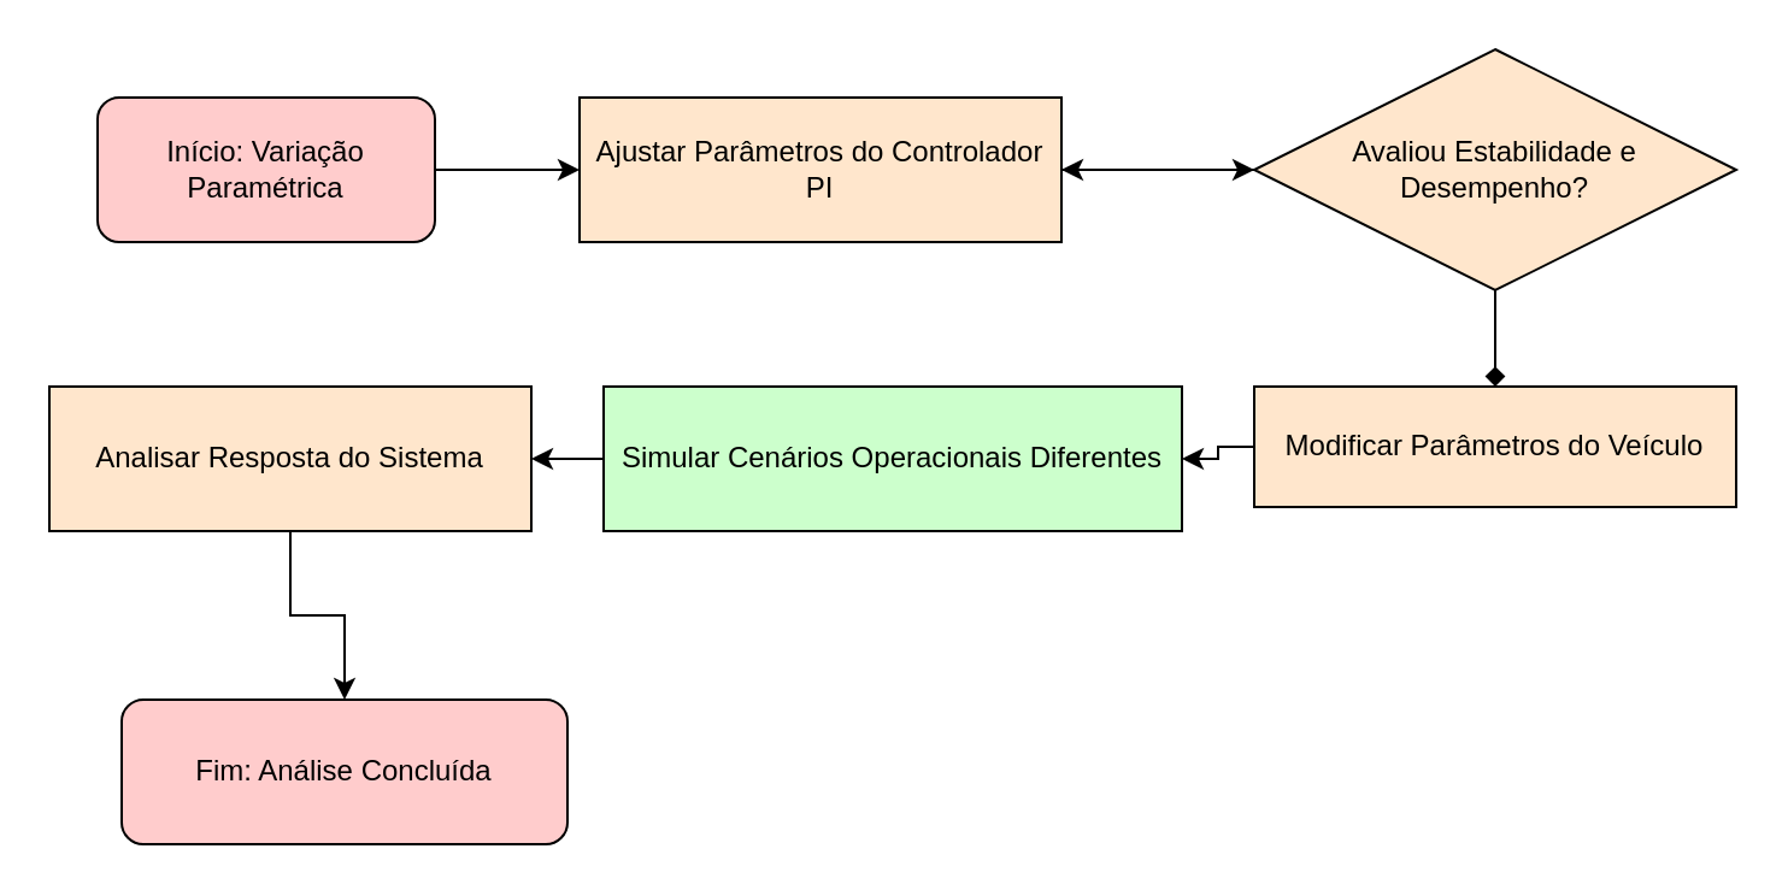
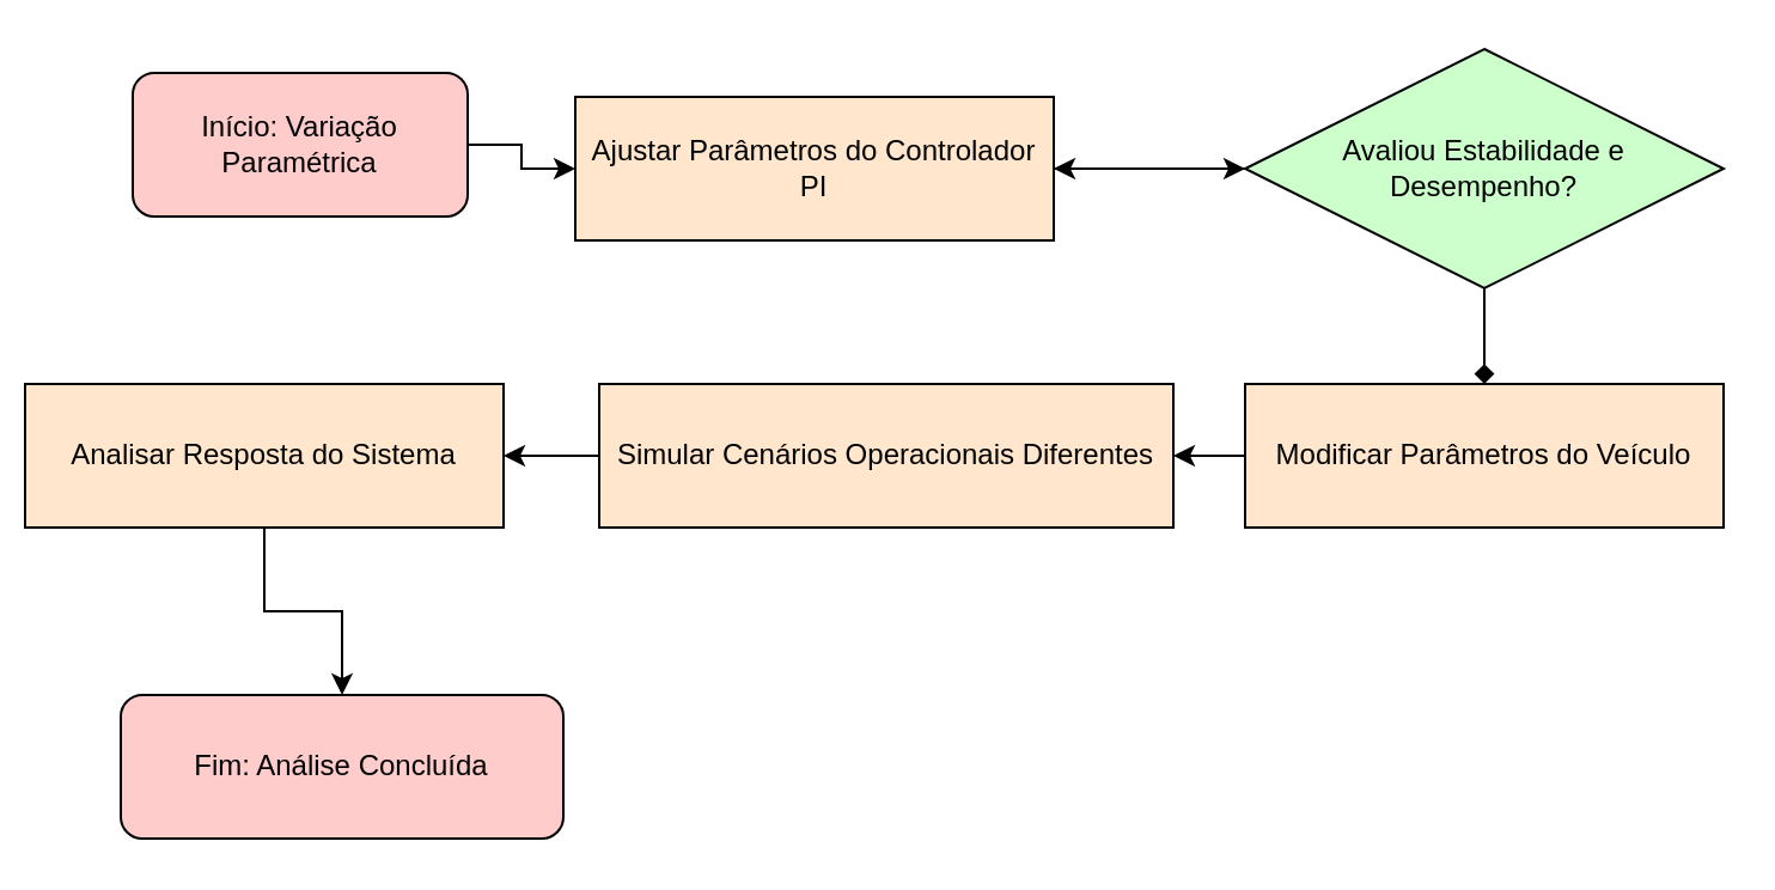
- <mxCell id="2" value="Início: Variação Paramétrica" style="rounded=1;whiteSpace=wrap;fillColor=#ffcccc;" vertex="1" parent="1"><mxGeometry x="40" y="40" width="140" height="60" as="geometry" /></mxCell>
+ <mxCell id="2" value="Início: Variação Paramétrica" style="rounded=1;whiteSpace=wrap;fillColor=#ffcccc;" vertex="1" parent="1"><mxGeometry x="55" y="30" width="140" height="60" as="geometry" /></mxCell>
- <mxCell id="4" value="Avaliou Estabilidade e Desempenho?" style="rhombus;whiteSpace=wrap;fillColor=#ffe6cc;" vertex="1" parent="1"><mxGeometry x="520" y="20" width="200" height="100" as="geometry" /></mxCell>
+ <mxCell id="4" value="Avaliou Estabilidade e Desempenho?" style="rhombus;whiteSpace=wrap;fillColor=#ccffcc;" vertex="1" parent="1"><mxGeometry x="520" y="20" width="200" height="100" as="geometry" /></mxCell>
- <mxCell id="5" value="Modificar Parâmetros do Veículo" style="rounded=0;whiteSpace=wrap;fillColor=#ffe6cc;" vertex="1" parent="1"><mxGeometry x="520" y="160" width="200" height="50" as="geometry" /></mxCell>
+ <mxCell id="5" value="Modificar Parâmetros do Veículo" style="rounded=0;whiteSpace=wrap;fillColor=#ffe6cc;" vertex="1" parent="1"><mxGeometry x="520" y="160" width="200" height="60" as="geometry" /></mxCell>
- <mxCell id="7" value="Analisar Resposta do Sistema" style="rounded=0;whiteSpace=wrap;fillColor=#ffe6cc;" vertex="1" parent="1"><mxGeometry x="20" y="160" width="200" height="60" as="geometry" /></mxCell>
+ <mxCell id="7" value="Analisar Resposta do Sistema" style="rounded=0;whiteSpace=wrap;fillColor=#ffe6cc;" vertex="1" parent="1"><mxGeometry x="10" y="160" width="200" height="60" as="geometry" /></mxCell>
- <mxCell id="6" value="Simular Cenários Operacionais Diferentes" style="rounded=0;whiteSpace=wrap;fillColor=#ccffcc;" vertex="1" parent="1"><mxGeometry x="250" y="160" width="240" height="60" as="geometry" /></mxCell>
+ <mxCell id="6" value="Simular Cenários Operacionais Diferentes" style="rounded=0;whiteSpace=wrap;fillColor=#ffe6cc;" vertex="1" parent="1"><mxGeometry x="250" y="160" width="240" height="60" as="geometry" /></mxCell>
